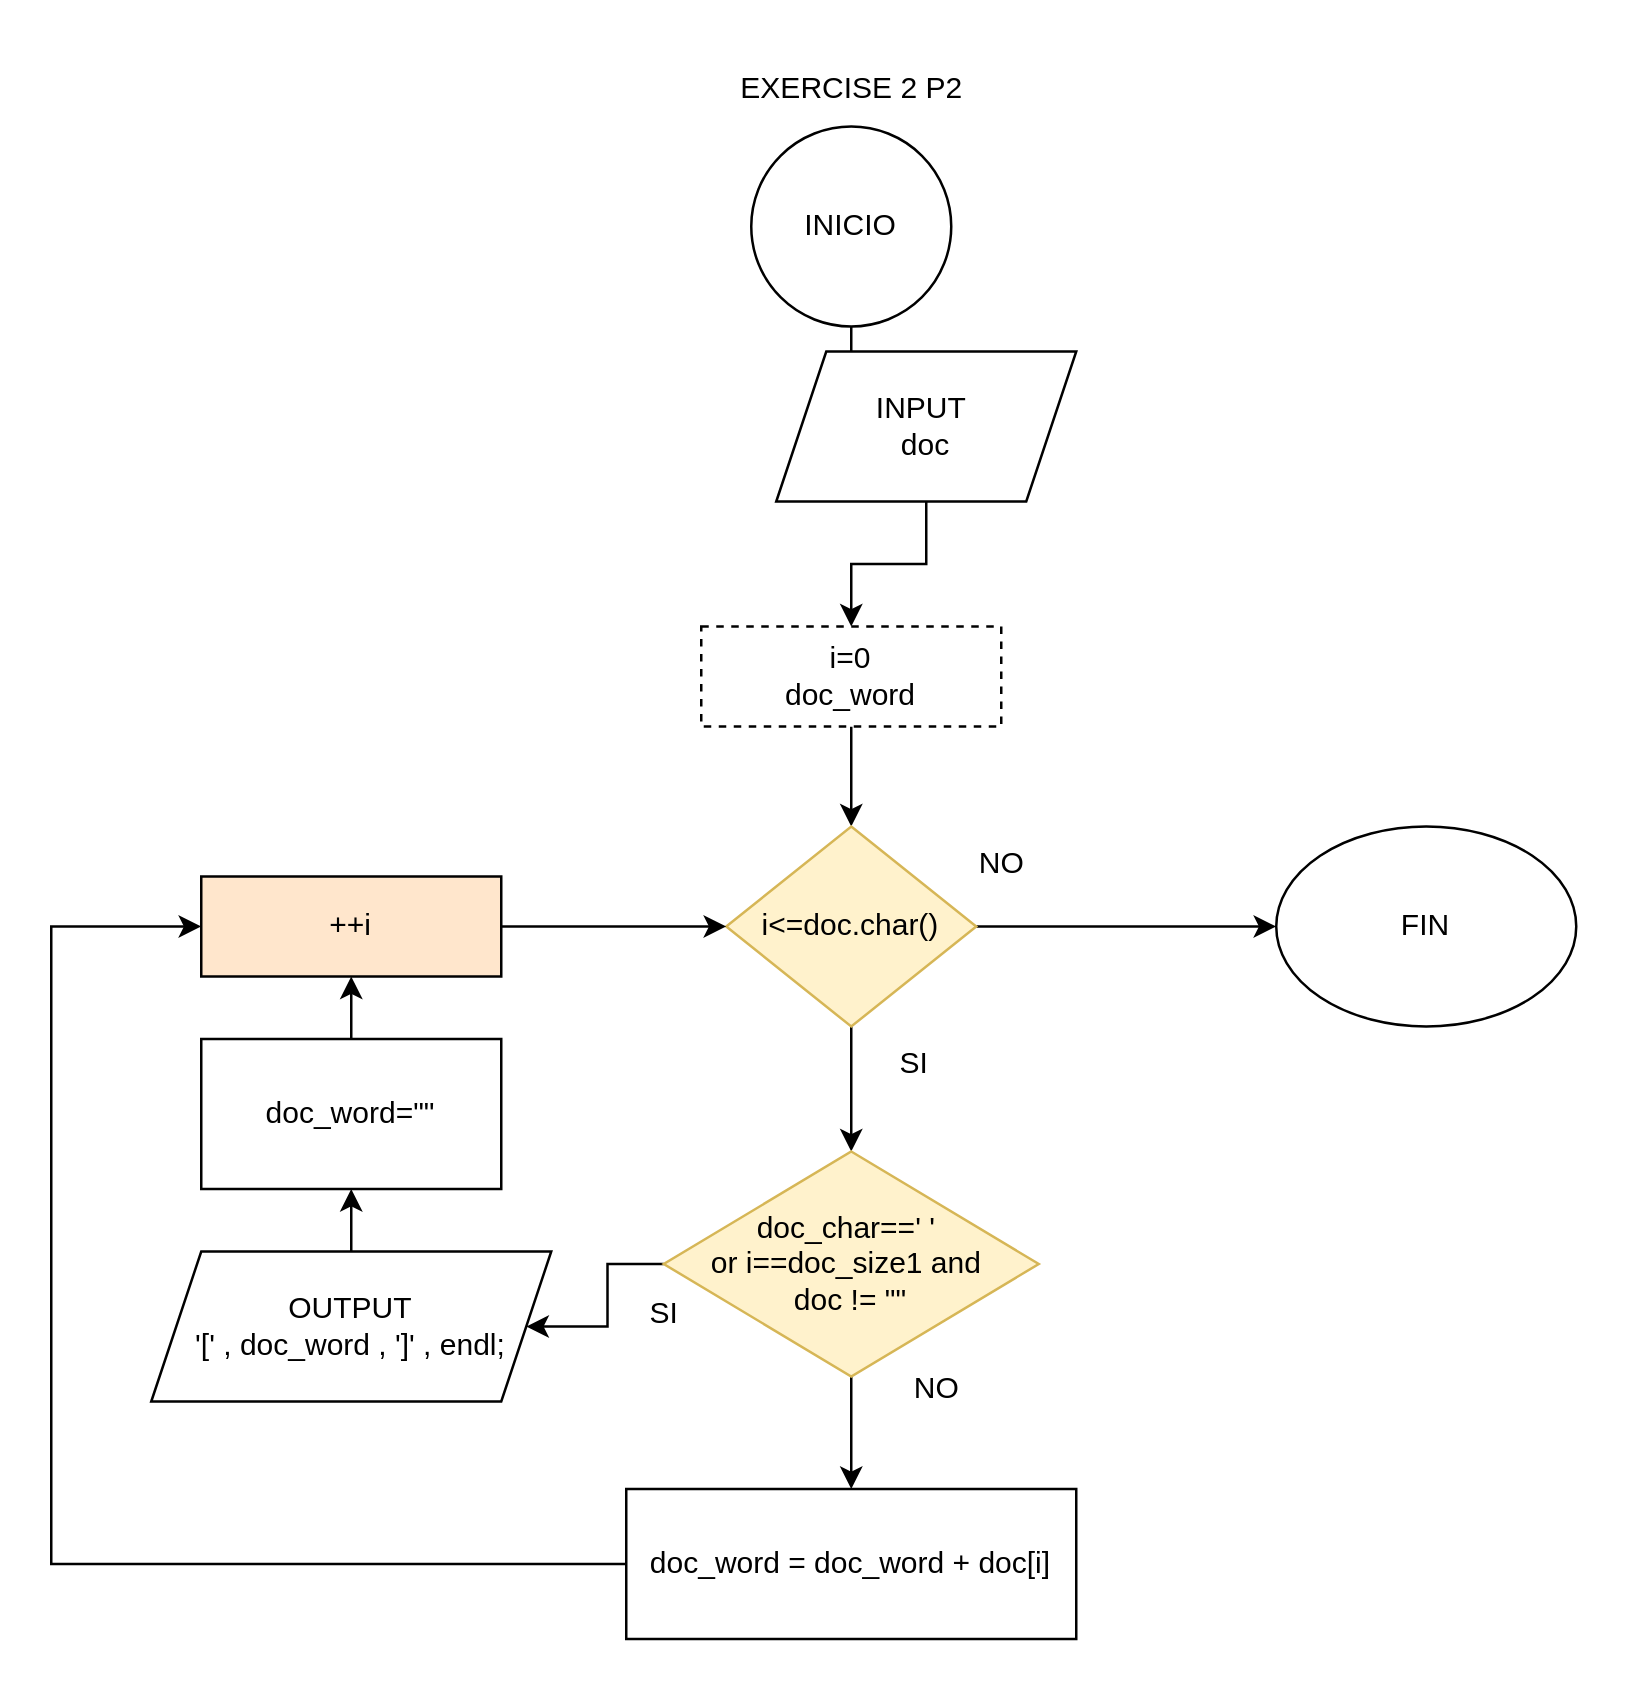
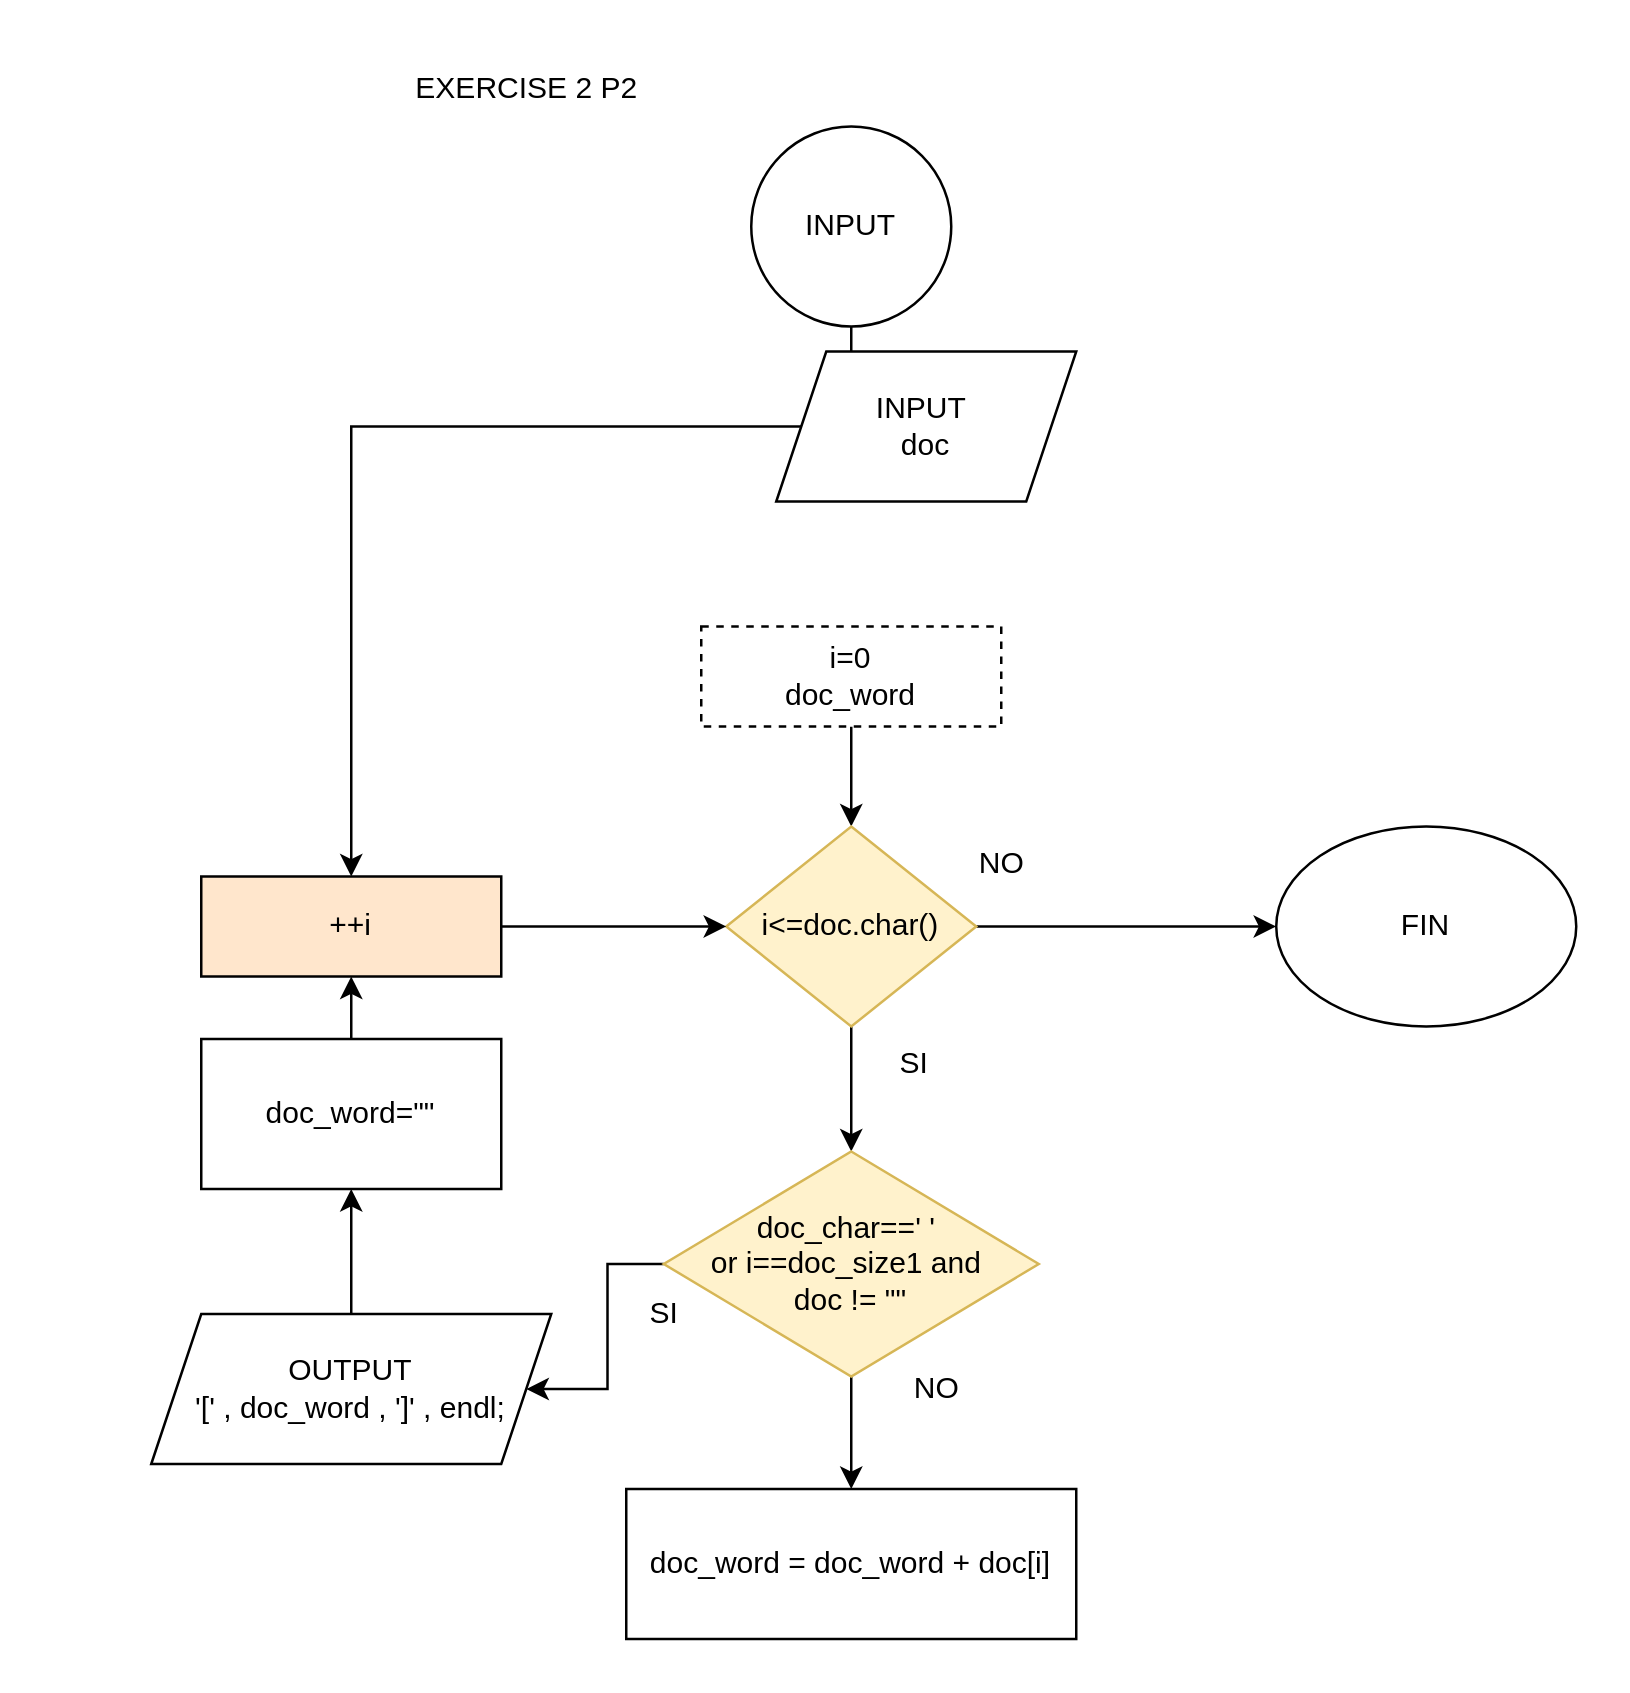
- <mxCell id="2" value="EXERCISE 2 P2" style="text;html=1;align=center;verticalAlign=middle;resizable=0;points=[];autosize=1;strokeColor=none;fillColor=none;" vertex="1" parent="1"><mxGeometry x="285" width="110" height="30" as="geometry" y="20" /></mxCell>
+ <mxCell id="2" value="EXERCISE 2 P2" style="text;html=1;align=center;verticalAlign=middle;resizable=0;points=[];autosize=1;strokeColor=none;fillColor=none;" vertex="1" parent="1"><mxGeometry x="155" y="20" width="110" height="30" as="geometry" /></mxCell>
- <mxCell id="4" value="INICIO" style="ellipse;whiteSpace=wrap;html=1;" vertex="1" parent="1"><mxGeometry x="300" y="50" width="80" height="80" as="geometry" /></mxCell>
+ <mxCell id="4" value="INPUT" style="ellipse;whiteSpace=wrap;html=1;" vertex="1" parent="1"><mxGeometry x="300" y="50" width="80" height="80" as="geometry" /></mxCell>
- <mxCell id="5" value="" style="edgeStyle=orthogonalEdgeStyle;rounded=0;orthogonalLoop=1;jettySize=auto;html=1;" edge="1" parent="1" source="6" target="8"><mxGeometry relative="1" as="geometry" /></mxCell>
+ <mxCell id="5" value="" style="edgeStyle=orthogonalEdgeStyle;rounded=0;orthogonalLoop=1;jettySize=auto;html=1;" edge="1" parent="1" source="6" target="24"><mxGeometry relative="1" as="geometry" /></mxCell>
- <mxCell id="20" value="OUTPUT&lt;div&gt;'[' , doc_word , ']' , endl;&lt;br&gt;&lt;/div&gt;" style="shape=parallelogram;perimeter=parallelogramPerimeter;whiteSpace=wrap;html=1;fixedSize=1;" vertex="1" parent="1"><mxGeometry x="60" y="500" width="160" height="60" as="geometry" /></mxCell>
+ <mxCell id="20" value="OUTPUT&lt;div&gt;'[' , doc_word , ']' , endl;&lt;br&gt;&lt;/div&gt;" style="shape=parallelogram;perimeter=parallelogramPerimeter;whiteSpace=wrap;html=1;fixedSize=1;" vertex="1" parent="1"><mxGeometry x="60" y="525" width="160" height="60" as="geometry" /></mxCell>
- <mxCell id="26" style="edgeStyle=orthogonalEdgeStyle;rounded=0;orthogonalLoop=1;jettySize=auto;html=1;entryX=0;entryY=0.5;entryDx=0;entryDy=0;" edge="1" parent="1" source="27" target="24"><mxGeometry relative="1" as="geometry"><Array as="points"><mxPoint x="20" y="625" /><mxPoint x="20" y="370" /></Array></mxGeometry></mxCell>
